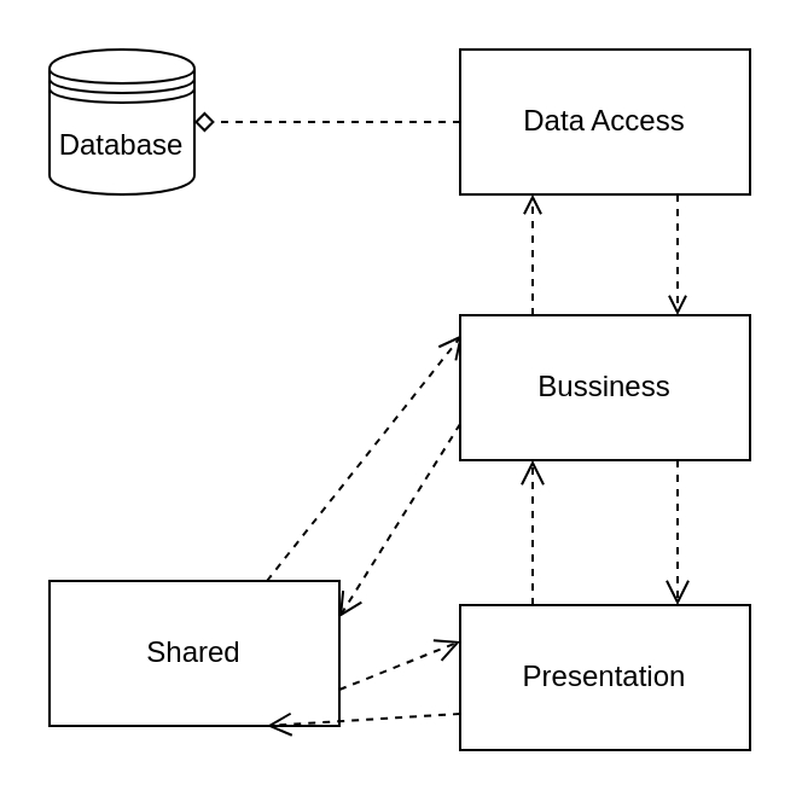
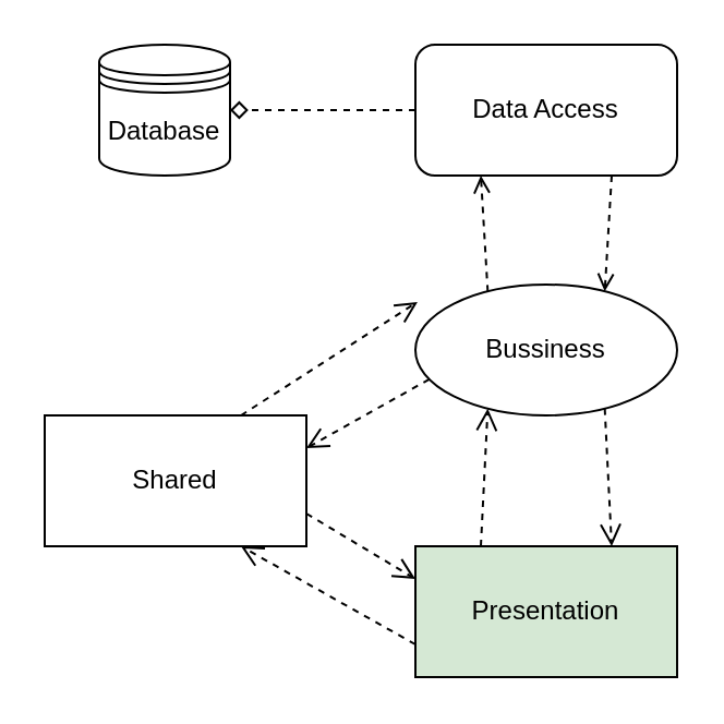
- <mxCell id="14" value="Database" style="shape=datastore;whiteSpace=wrap;html=1;" parent="1" vertex="1"><mxGeometry x="20" y="20" width="60" height="60" as="geometry" /></mxCell>
+ <mxCell id="14" value="Database" style="shape=datastore;whiteSpace=wrap;html=1;" parent="1" vertex="1"><mxGeometry x="45" y="20" width="60" height="60" as="geometry" /></mxCell>
- <mxCell id="13" value="Data Access" style="rounded=0;whiteSpace=wrap;html=1;" parent="1" vertex="1"><mxGeometry x="190" y="20" width="120" height="60" as="geometry" /></mxCell>
+ <mxCell id="13" value="Data Access" style="whiteSpace=wrap;html=1;rounded=1;" parent="1" vertex="1"><mxGeometry x="190" y="20" width="120" height="60" as="geometry" /></mxCell>
- <mxCell id="8" value="Bussiness" style="rounded=0;whiteSpace=wrap;html=1;" parent="1" vertex="1"><mxGeometry x="190" y="130" width="120" height="60" as="geometry" /></mxCell>
+ <mxCell id="8" value="Bussiness" style="ellipse;whiteSpace=wrap;html=1;" parent="1" vertex="1"><mxGeometry x="190" y="130" width="120" height="60" as="geometry" /></mxCell>
- <mxCell id="4" value="Shared" style="rounded=0;whiteSpace=wrap;html=1;" parent="1" vertex="1"><mxGeometry x="20" y="240" width="120" height="60" as="geometry" /></mxCell>
+ <mxCell id="4" value="Shared" style="rounded=0;whiteSpace=wrap;html=1;" parent="1" vertex="1"><mxGeometry x="20" y="190" width="120" height="60" as="geometry" /></mxCell>
- <mxCell id="11" value="Presentation" style="rounded=0;whiteSpace=wrap;html=1;" parent="1" vertex="1"><mxGeometry x="190" y="250" width="120" height="60" as="geometry" /></mxCell>
+ <mxCell id="11" value="Presentation" style="rounded=0;whiteSpace=wrap;html=1;fillColor=#d5e8d4;" parent="1" vertex="1"><mxGeometry x="190" y="250" width="120" height="60" as="geometry" /></mxCell>
